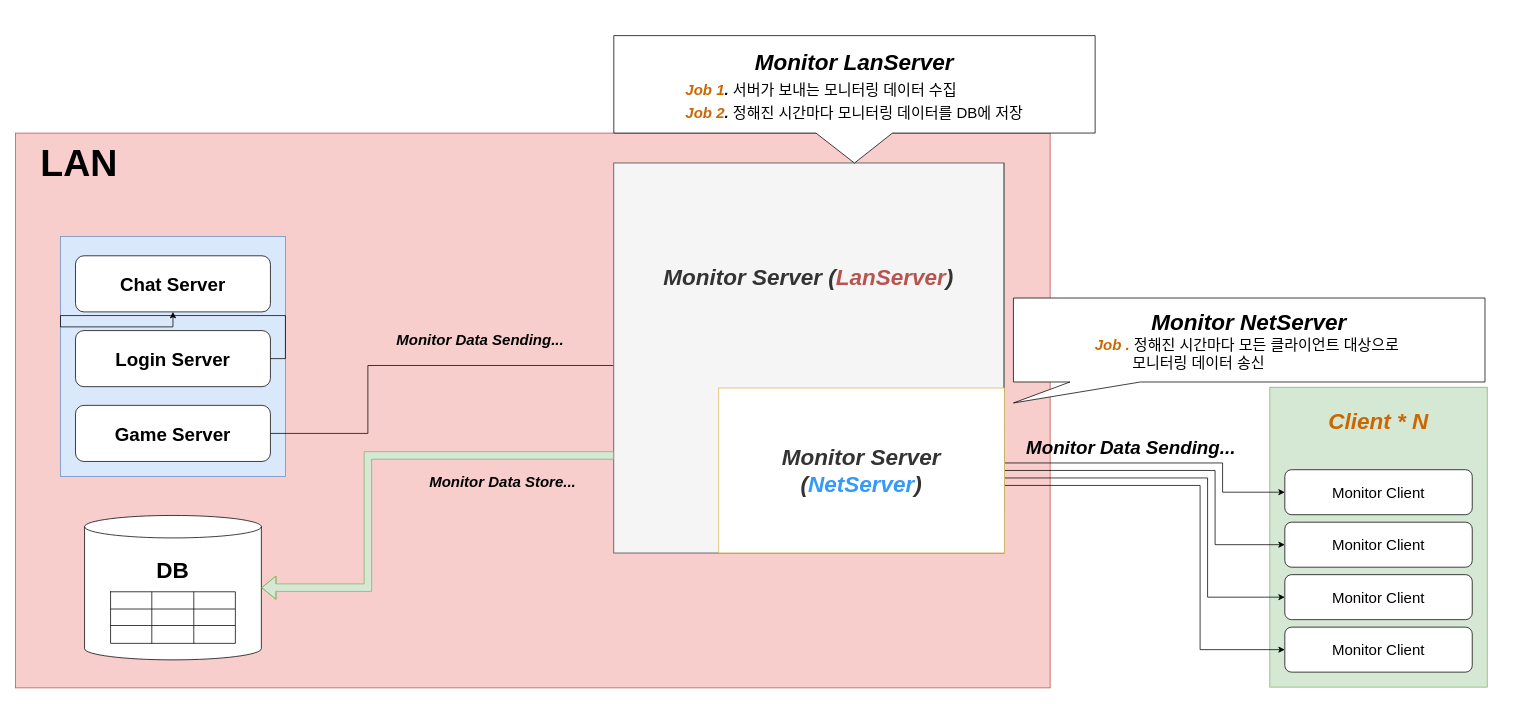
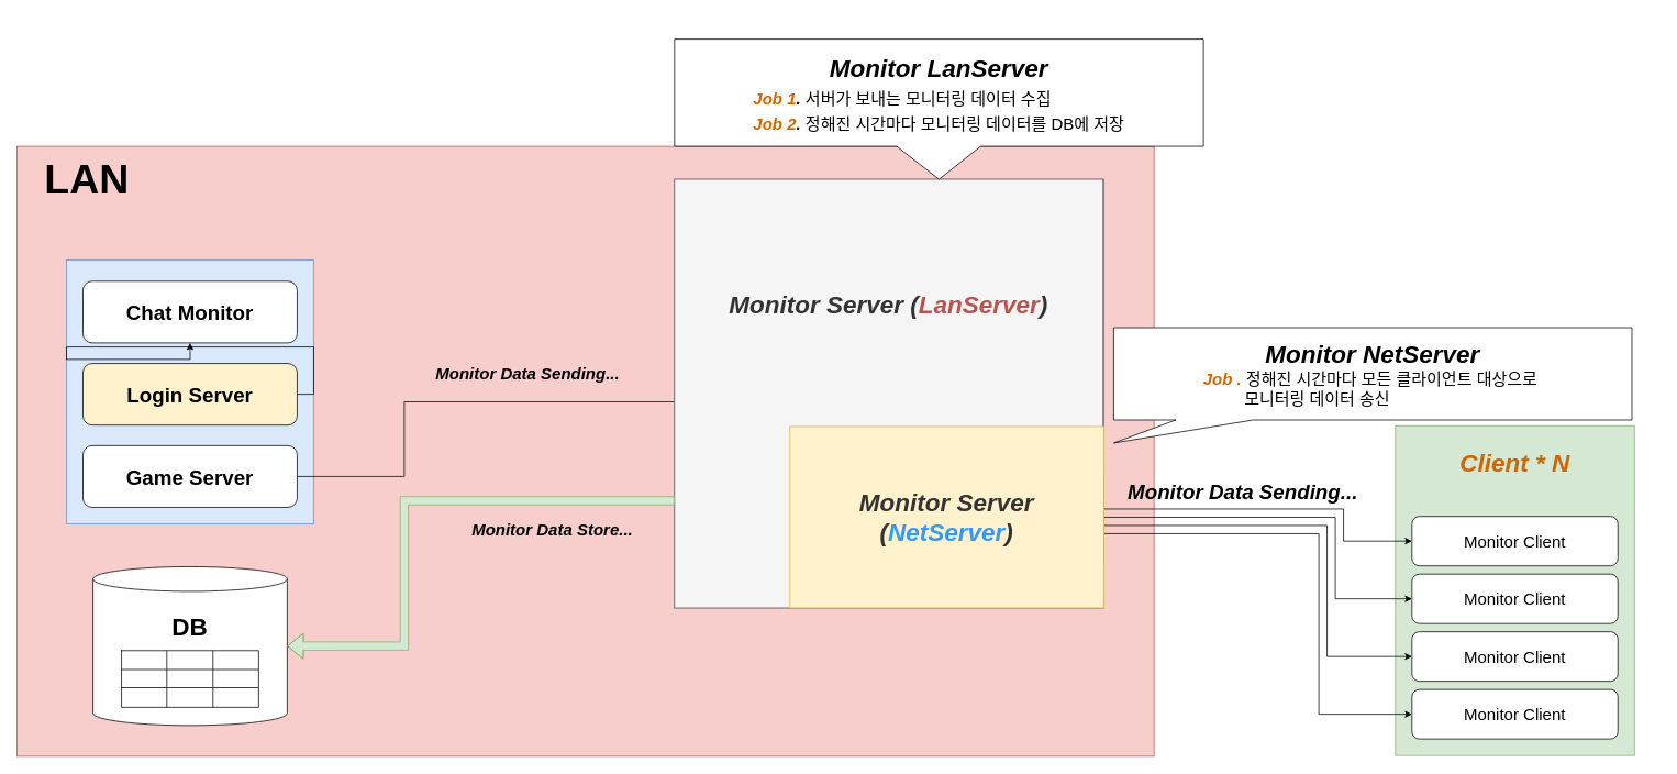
- <mxCell id="13" value="&lt;font size=&quot;1&quot;&gt;&lt;b style=&quot;font-size: 25px&quot;&gt;Chat Server&lt;/b&gt;&lt;/font&gt;" style="rounded=1;whiteSpace=wrap;html=1;fontSize=20;" parent="12" vertex="1"><mxGeometry width="260" height="74.815" as="geometry" /></mxCell>
+ <mxCell id="13" value="&lt;font size=&quot;1&quot;&gt;&lt;b style=&quot;font-size: 25px&quot;&gt;Chat Monitor&lt;/b&gt;&lt;/font&gt;" style="rounded=1;whiteSpace=wrap;html=1;fontSize=20;" parent="12" vertex="1"><mxGeometry width="260" height="74.815" as="geometry" /></mxCell>
- <mxCell id="14" value="&lt;font&gt;&lt;b&gt;&lt;font style=&quot;font-size: 25px&quot;&gt;Login Server&lt;/font&gt;&lt;/b&gt;&lt;br&gt;&lt;/font&gt;" style="rounded=1;whiteSpace=wrap;html=1;fontSize=20;" parent="12" vertex="1"><mxGeometry y="99.753" width="260" height="74.815" as="geometry" /></mxCell>
+ <mxCell id="14" value="&lt;font&gt;&lt;b&gt;&lt;font style=&quot;font-size: 25px&quot;&gt;Login Server&lt;/font&gt;&lt;/b&gt;&lt;br&gt;&lt;/font&gt;" style="rounded=1;whiteSpace=wrap;html=1;fontSize=20;fillColor=#fff2cc;" parent="12" vertex="1"><mxGeometry y="99.753" width="260" height="74.815" as="geometry" /></mxCell>
- <mxCell id="24" value="&lt;span style=&quot;font-size: 30px&quot;&gt;&lt;b&gt;&lt;i&gt;&lt;font color=&quot;#333333&quot;&gt;Monitor Server &lt;/font&gt;&lt;br&gt;&lt;font color=&quot;#333333&quot;&gt;(&lt;/font&gt;&lt;font color=&quot;#3399ff&quot;&gt;NetServer&lt;/font&gt;&lt;font color=&quot;#333333&quot;&gt;)&lt;/font&gt;&lt;/i&gt;&lt;/b&gt;&lt;/span&gt;" style="whiteSpace=wrap;html=1;fillColor=#ffffff;strokeColor=#d6b656;" parent="22" vertex="1"><mxGeometry x="140" y="300" width="381" height="220" as="geometry" /></mxCell>
+ <mxCell id="24" value="&lt;span style=&quot;font-size: 30px&quot;&gt;&lt;b&gt;&lt;i&gt;&lt;font color=&quot;#333333&quot;&gt;Monitor Server &lt;/font&gt;&lt;br&gt;&lt;font color=&quot;#333333&quot;&gt;(&lt;/font&gt;&lt;font color=&quot;#3399ff&quot;&gt;NetServer&lt;/font&gt;&lt;font color=&quot;#333333&quot;&gt;)&lt;/font&gt;&lt;/i&gt;&lt;/b&gt;&lt;/span&gt;" style="whiteSpace=wrap;html=1;fillColor=#fff2cc;strokeColor=#d6b656;" parent="22" vertex="1"><mxGeometry x="140" y="300" width="381" height="220" as="geometry" /></mxCell>
